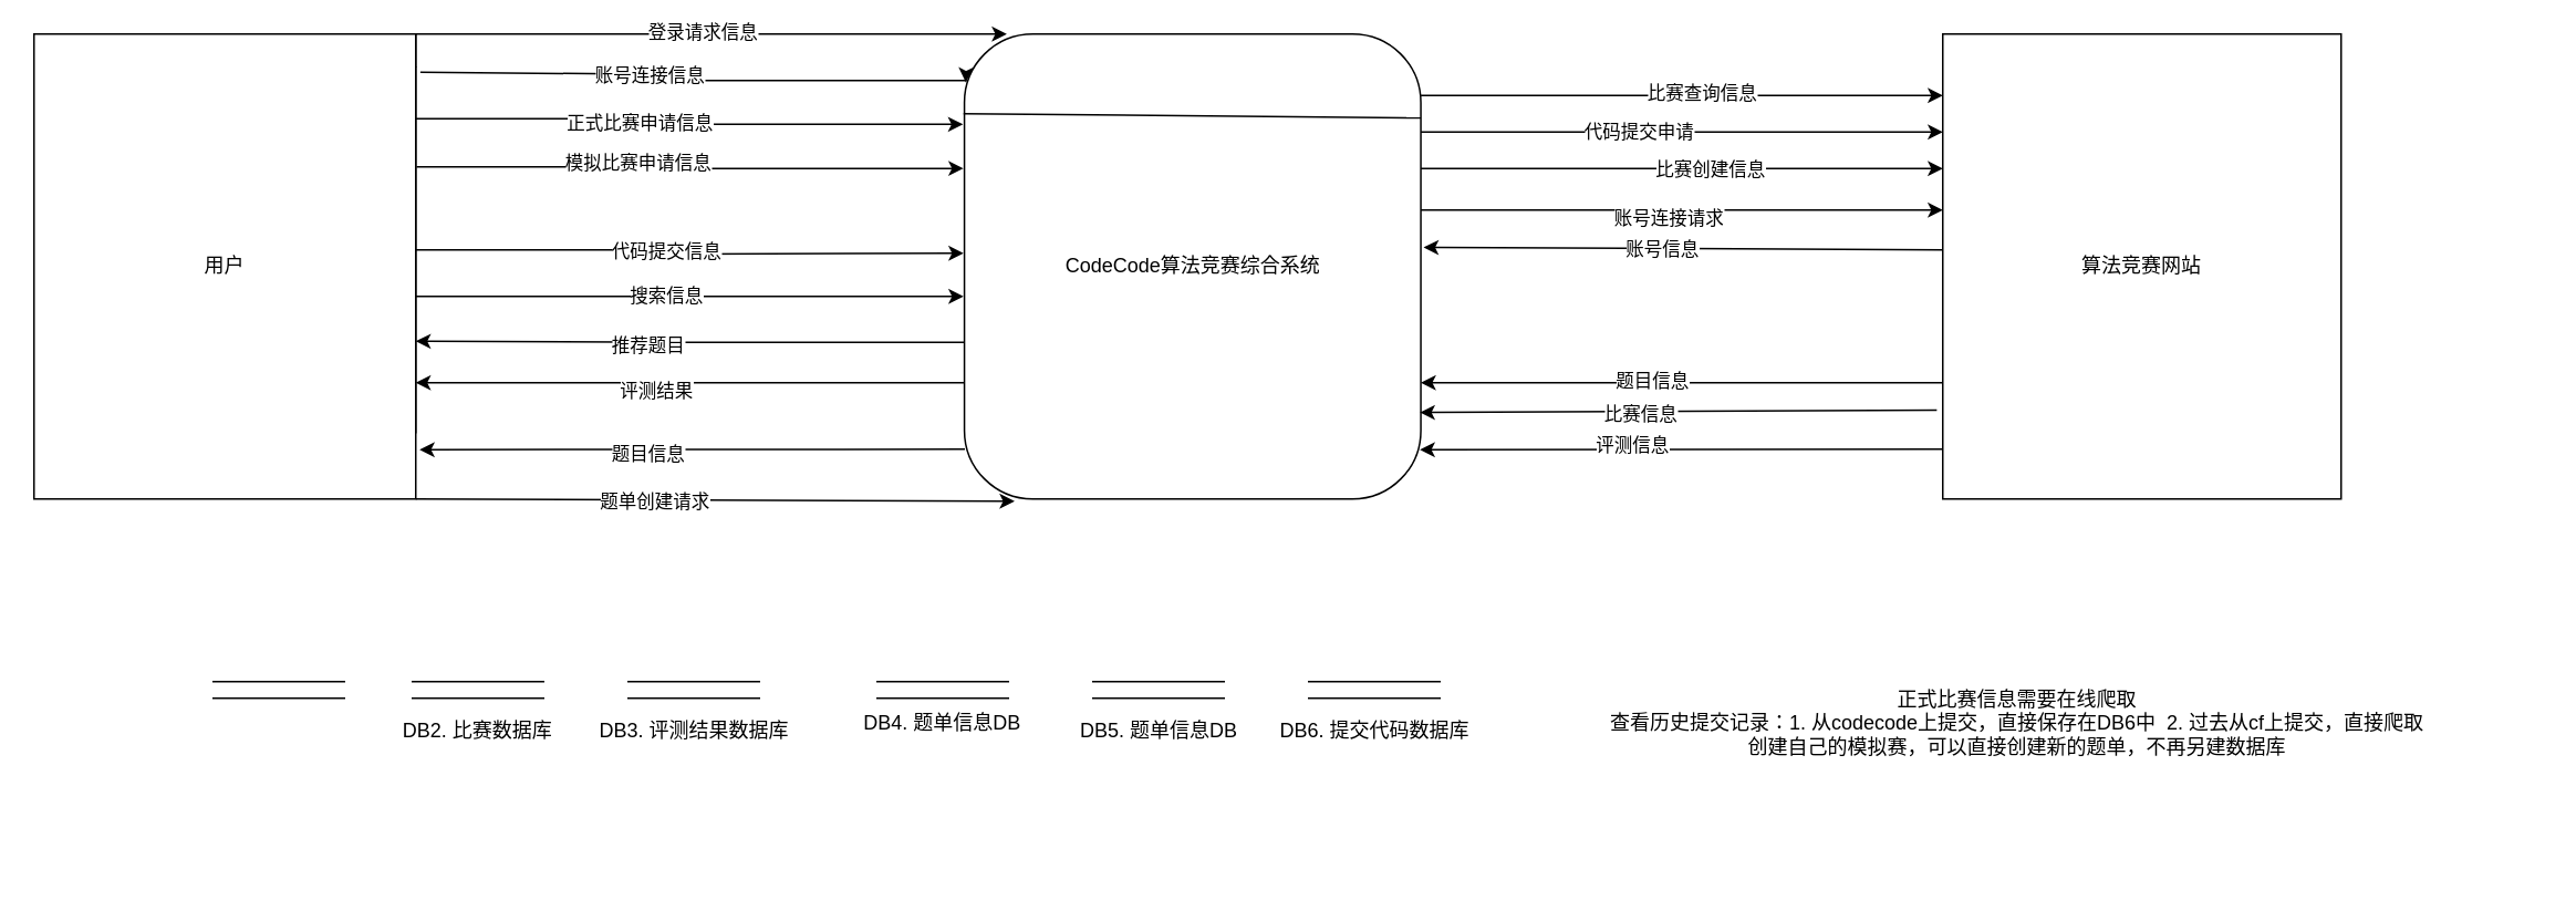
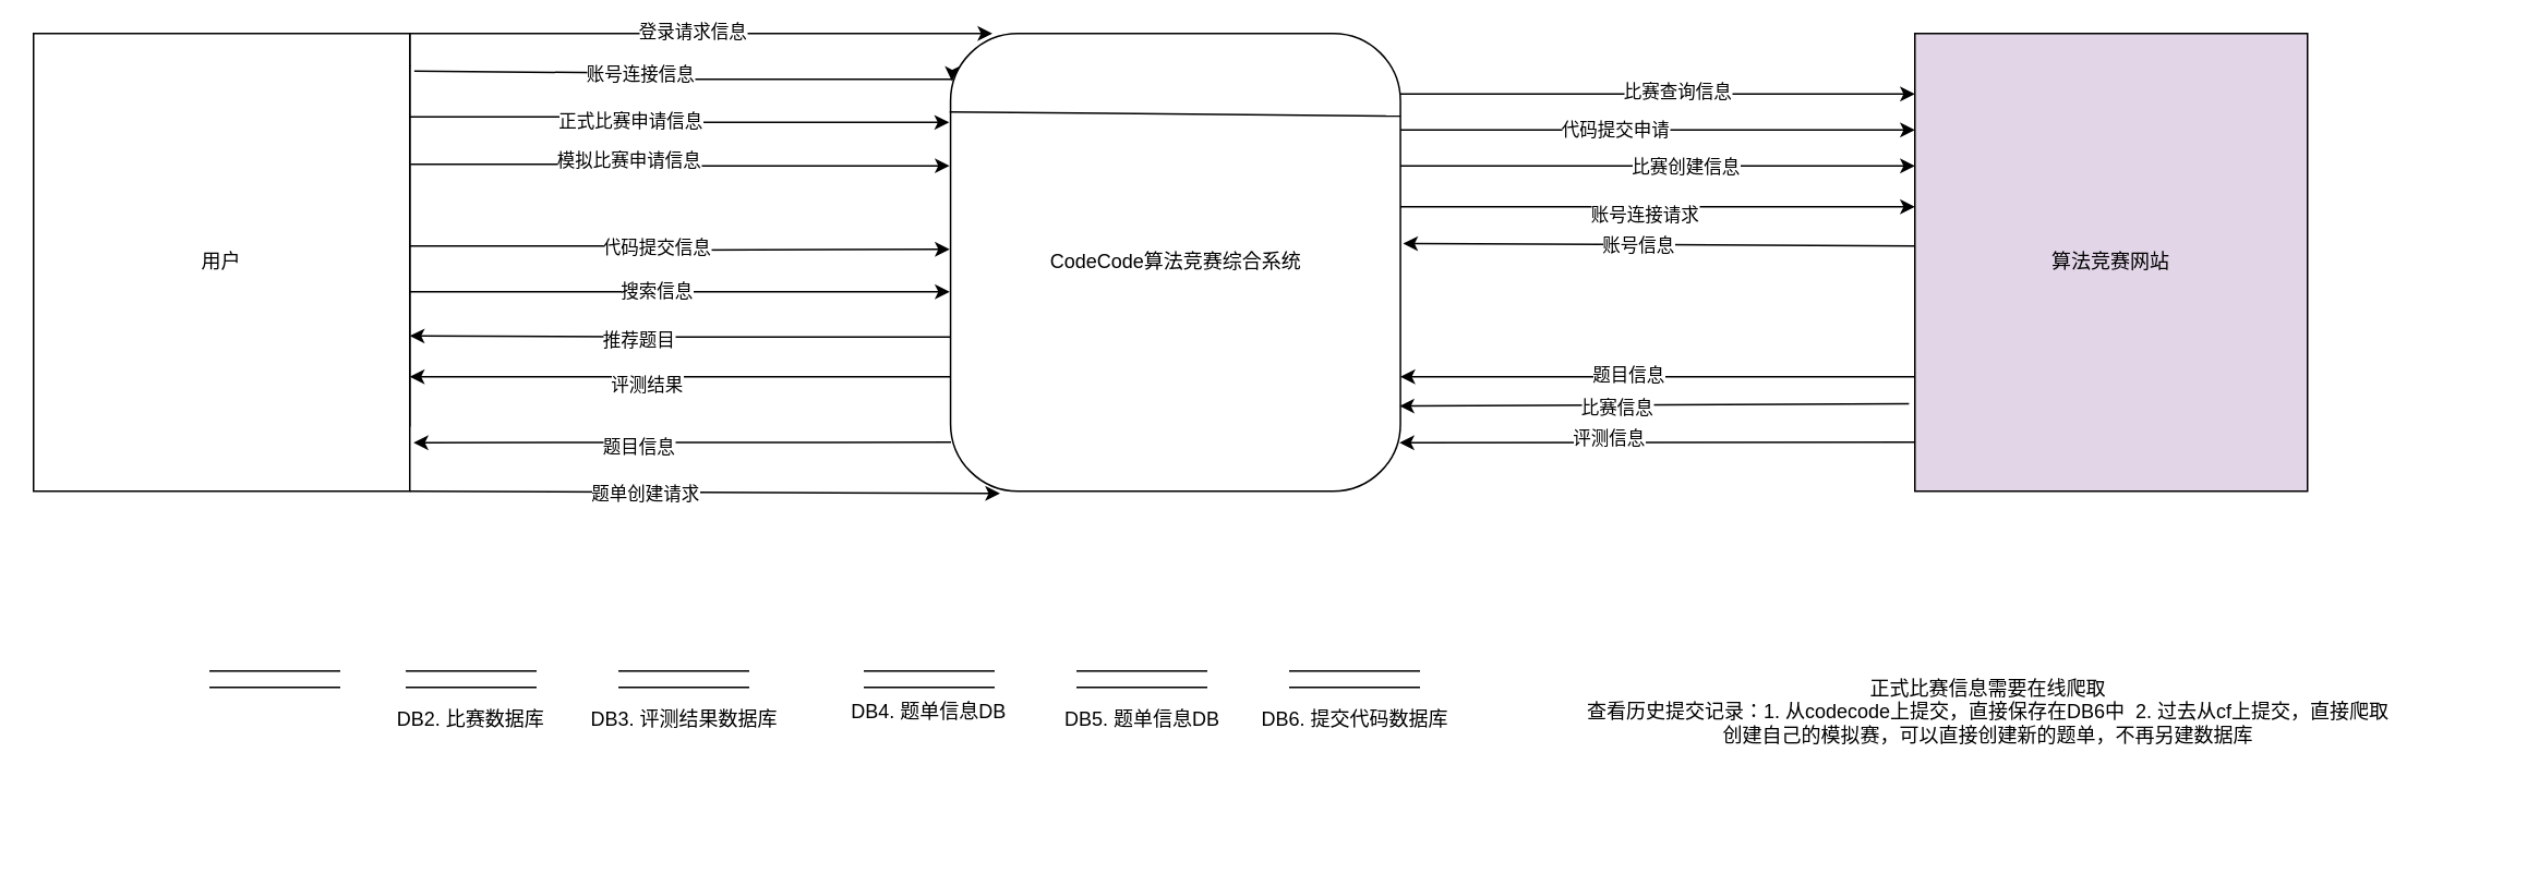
- <mxCell id="4" value="算法竞赛网站" style="rounded=0;whiteSpace=wrap;html=1;" vertex="1" parent="1"><mxGeometry x="1170" y="20" width="240" height="280" as="geometry" /></mxCell>
+ <mxCell id="4" value="算法竞赛网站" style="rounded=0;whiteSpace=wrap;html=1;fillColor=#e1d5e7;" vertex="1" parent="1"><mxGeometry x="1170" y="20" width="240" height="280" as="geometry" /></mxCell>
